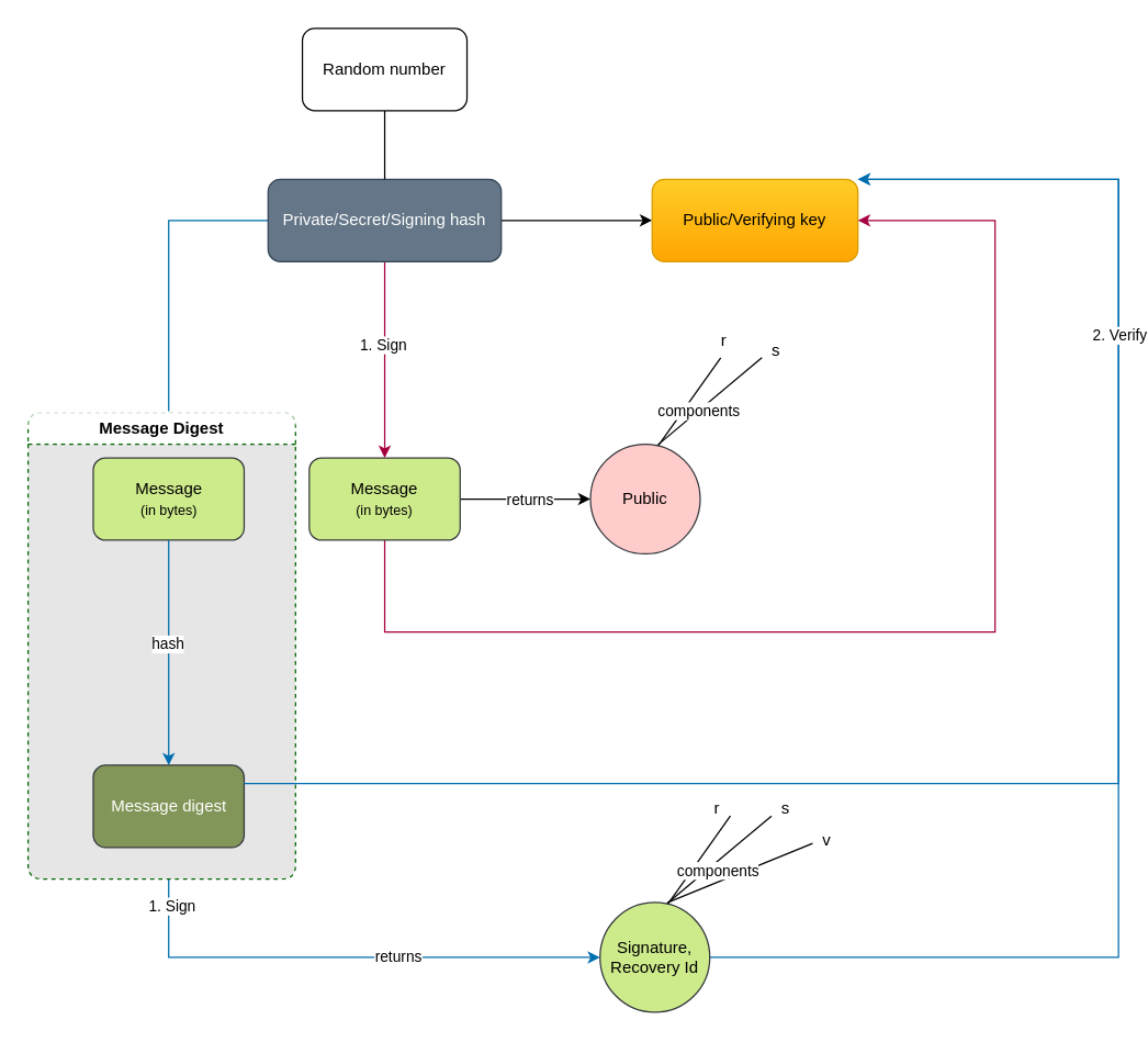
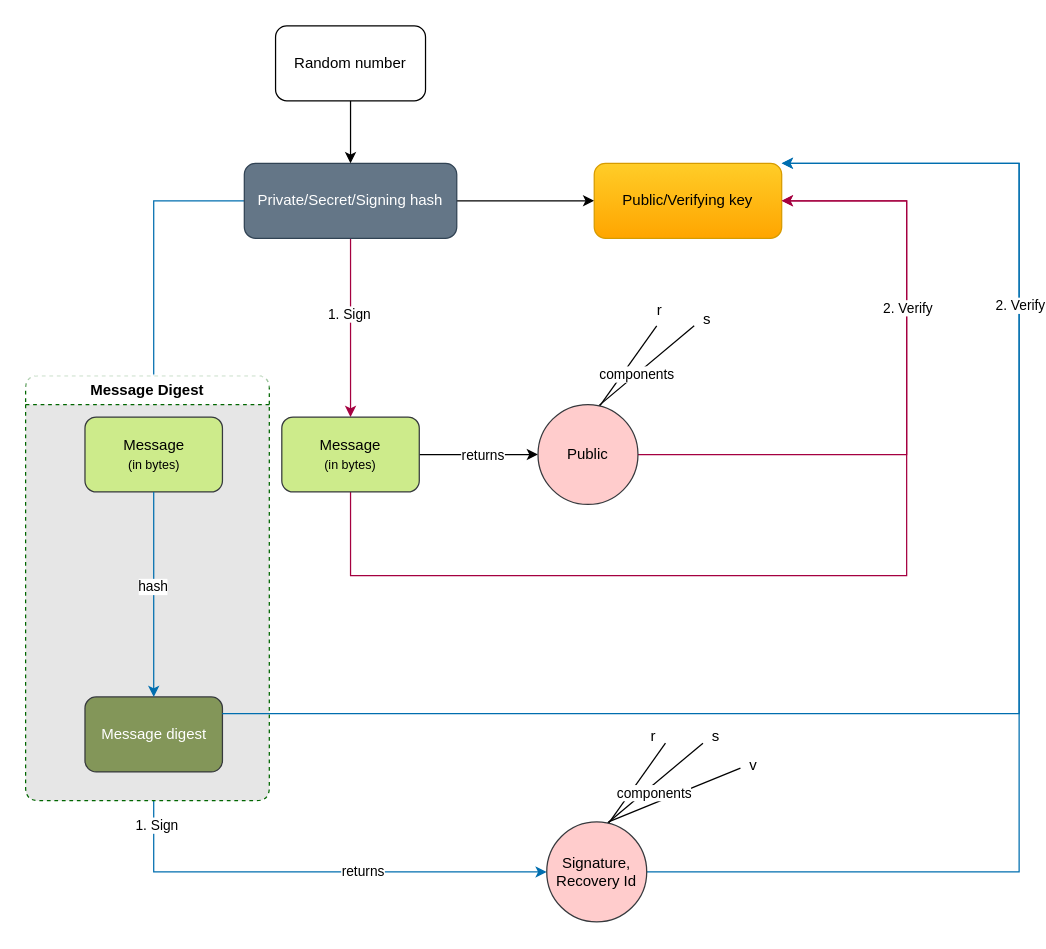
- <mxCell id="7" style="edgeStyle=orthogonalEdgeStyle;rounded=0;orthogonalLoop=1;jettySize=auto;html=1;entryX=0.5;entryY=0;entryDx=0;entryDy=0;endArrow=none;" edge="1" parent="1" source="8" target="6"><mxGeometry relative="1" as="geometry" /></mxCell>
+ <mxCell id="7" style="edgeStyle=orthogonalEdgeStyle;rounded=0;orthogonalLoop=1;jettySize=auto;html=1;entryX=0.5;entryY=0;entryDx=0;entryDy=0;" edge="1" parent="1" source="8" target="6"><mxGeometry relative="1" as="geometry" /></mxCell>
+ <mxCell id="19" style="edgeStyle=orthogonalEdgeStyle;rounded=0;orthogonalLoop=1;jettySize=auto;html=1;entryX=1;entryY=0.5;entryDx=0;entryDy=0;exitX=1;exitY=0.5;exitDx=0;exitDy=0;fillColor=#d80073;strokeColor=#A50040;" edge="1" parent="1" source="21" target="9"><mxGeometry relative="1" as="geometry"><mxPoint x="435" y="470" as="targetPoint" /><Array as="points"><mxPoint x="725" y="363" /><mxPoint x="725" y="160" /></Array></mxGeometry></mxCell>
+ <mxCell id="20" value="2. Verify" style="edgeLabel;html=1;align=center;verticalAlign=middle;resizable=0;points=[];" vertex="1" connectable="0" parent="19"><mxGeometry x="0.442" relative="1" as="geometry"><mxPoint y="40" as="offset" /></mxGeometry></mxCell>
- <mxCell id="32" value="Signature,&lt;br&gt;Recovery Id" style="ellipse;whiteSpace=wrap;html=1;fillColor=#cdeb8b;strokeColor=#36393d;rounded=1;" vertex="1" parent="1"><mxGeometry x="437" y="657" width="80" height="80" as="geometry" /></mxCell>
+ <mxCell id="32" value="Signature,&lt;br&gt;Recovery Id" style="ellipse;whiteSpace=wrap;html=1;fillColor=#ffcccc;strokeColor=#36393d;rounded=1;" vertex="1" parent="1"><mxGeometry x="437" y="657" width="80" height="80" as="geometry" /></mxCell>
